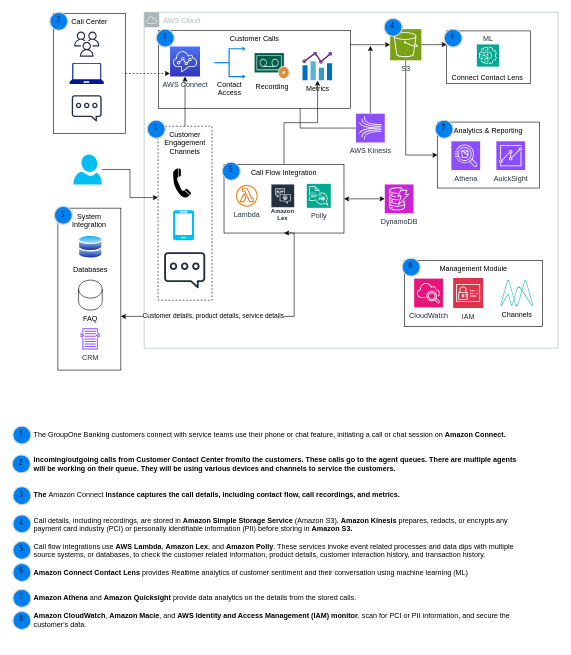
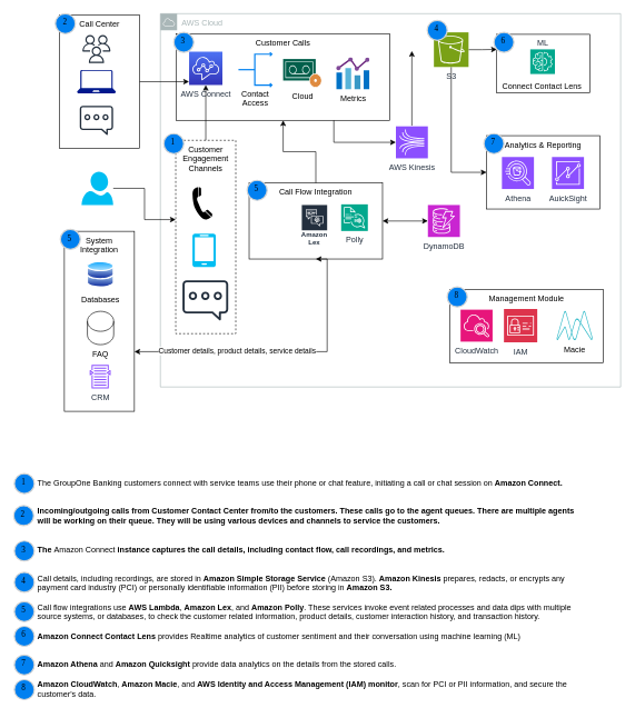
- <mxCell id="24" style="edgeStyle=orthogonalEdgeStyle;rounded=0;orthogonalLoop=1;jettySize=auto;html=1;entryX=0;entryY=0.5;entryDx=0;entryDy=0;entryPerimeter=0;" edge="1" parent="1" source="10" target="21"><mxGeometry relative="1" as="geometry"><Array as="points"><mxPoint x="600" y="74" /><mxPoint x="600" y="74" /></Array></mxGeometry></mxCell>
- <mxCell id="49" style="edgeStyle=orthogonalEdgeStyle;rounded=0;orthogonalLoop=1;jettySize=auto;html=1;dashed=1;" edge="1" parent="1" source="68" target="11"><mxGeometry relative="1" as="geometry"><Array as="points"><mxPoint x="200" y="102" /><mxPoint x="200" y="102" /></Array></mxGeometry></mxCell>
+ <mxCell id="49" style="edgeStyle=orthogonalEdgeStyle;rounded=0;orthogonalLoop=1;jettySize=auto;html=1;" edge="1" parent="1" source="68" target="11"><mxGeometry relative="1" as="geometry"><Array as="points"><mxPoint x="200" y="102" /><mxPoint x="200" y="102" /></Array></mxGeometry></mxCell>
- <mxCell id="16" value="Recording" style="sketch=0;pointerEvents=1;shadow=0;dashed=0;html=1;strokeColor=none;fillColor=#005F4B;labelPosition=center;verticalLabelPosition=bottom;verticalAlign=top;align=center;outlineConnect=0;shape=mxgraph.veeam2.tape_recording;" vertex="1" parent="9"><mxGeometry x="164" y="40" width="58" height="43" as="geometry" /></mxCell>
+ <mxCell id="16" value="Cloud" style="sketch=0;pointerEvents=1;shadow=0;dashed=0;html=1;strokeColor=none;fillColor=#005F4B;labelPosition=center;verticalLabelPosition=bottom;verticalAlign=top;align=center;outlineConnect=0;shape=mxgraph.veeam2.tape_recording;" vertex="1" parent="9"><mxGeometry x="164" y="40" width="58" height="43" as="geometry" /></mxCell>
- <mxCell id="51" style="edgeStyle=orthogonalEdgeStyle;rounded=0;orthogonalLoop=1;jettySize=auto;html=1;" edge="1" parent="1" source="44" target="17"><mxGeometry relative="1" as="geometry" /></mxCell>
+ <mxCell id="51" style="edgeStyle=orthogonalEdgeStyle;rounded=0;orthogonalLoop=1;jettySize=auto;html=1;entryX=0.5;entryY=1;entryDx=0;entryDy=0;" edge="1" parent="1" source="44" target="10"><mxGeometry relative="1" as="geometry" /></mxCell>
- <mxCell id="25" style="edgeStyle=orthogonalEdgeStyle;rounded=0;orthogonalLoop=1;jettySize=auto;html=1;entryX=0;entryY=0.5;entryDx=0;entryDy=0;entryPerimeter=0;endArrow=none;" edge="1" parent="1" source="10" target="23"><mxGeometry relative="1" as="geometry"><Array as="points"><mxPoint x="500" y="213" /></Array></mxGeometry></mxCell>
+ <mxCell id="25" style="edgeStyle=orthogonalEdgeStyle;rounded=0;orthogonalLoop=1;jettySize=auto;html=1;entryX=0;entryY=0.5;entryDx=0;entryDy=0;entryPerimeter=0;" edge="1" parent="1" source="10" target="23"><mxGeometry relative="1" as="geometry"><Array as="points"><mxPoint x="500" y="213" /></Array></mxGeometry></mxCell>
- <mxCell id="45" value="Lambda" style="sketch=0;outlineConnect=0;fontColor=#232F3E;gradientColor=none;fillColor=#ED7100;strokeColor=none;dashed=0;verticalLabelPosition=bottom;verticalAlign=top;align=center;html=1;fontSize=12;fontStyle=0;aspect=fixed;pointerEvents=1;shape=mxgraph.aws4.lambda_function;container=0;" vertex="1" parent="43"><mxGeometry x="23" y="38" width="36" height="36" as="geometry" /></mxCell>
- <mxCell id="40" value="Channels" style="outlineConnect=0;dashed=0;verticalLabelPosition=bottom;verticalAlign=top;align=center;html=1;shape=mxgraph.aws3.macie;fillColor=#34BBC9;gradientColor=none;pointerEvents=1" vertex="1" parent="37"><mxGeometry x="164" y="36" width="54" height="44" as="geometry" /></mxCell>
+ <mxCell id="40" value="Macie" style="outlineConnect=0;dashed=0;verticalLabelPosition=bottom;verticalAlign=top;align=center;html=1;shape=mxgraph.aws3.macie;fillColor=#34BBC9;gradientColor=none;pointerEvents=1" vertex="1" parent="37"><mxGeometry x="164" y="36" width="54" height="44" as="geometry" /></mxCell>
